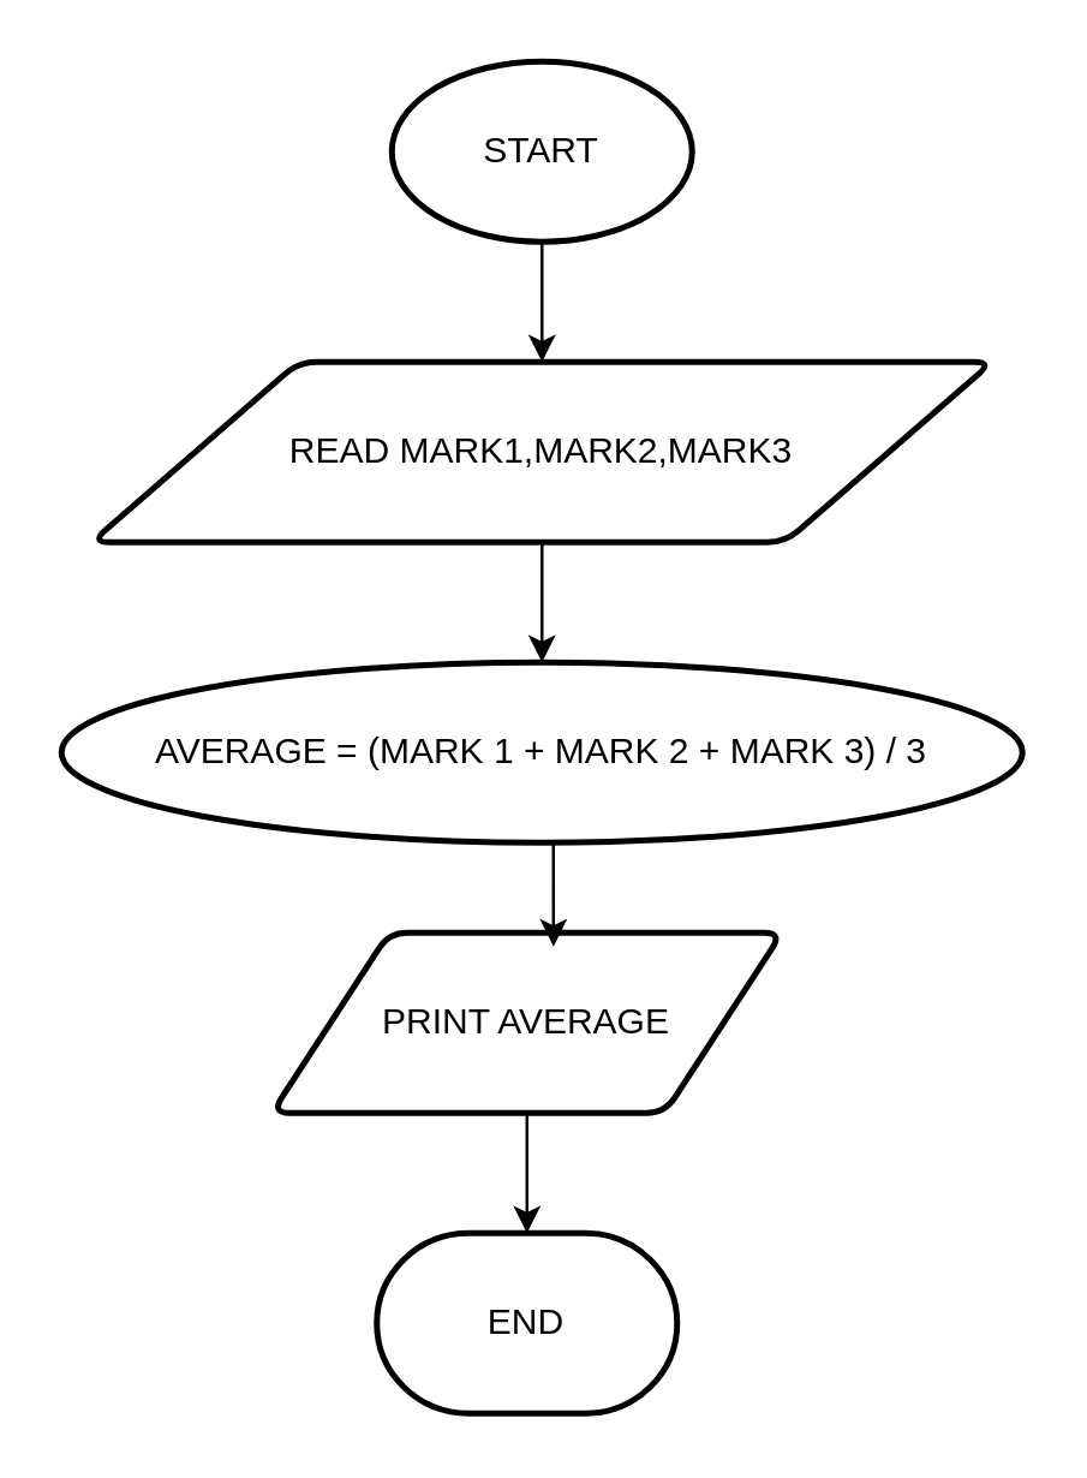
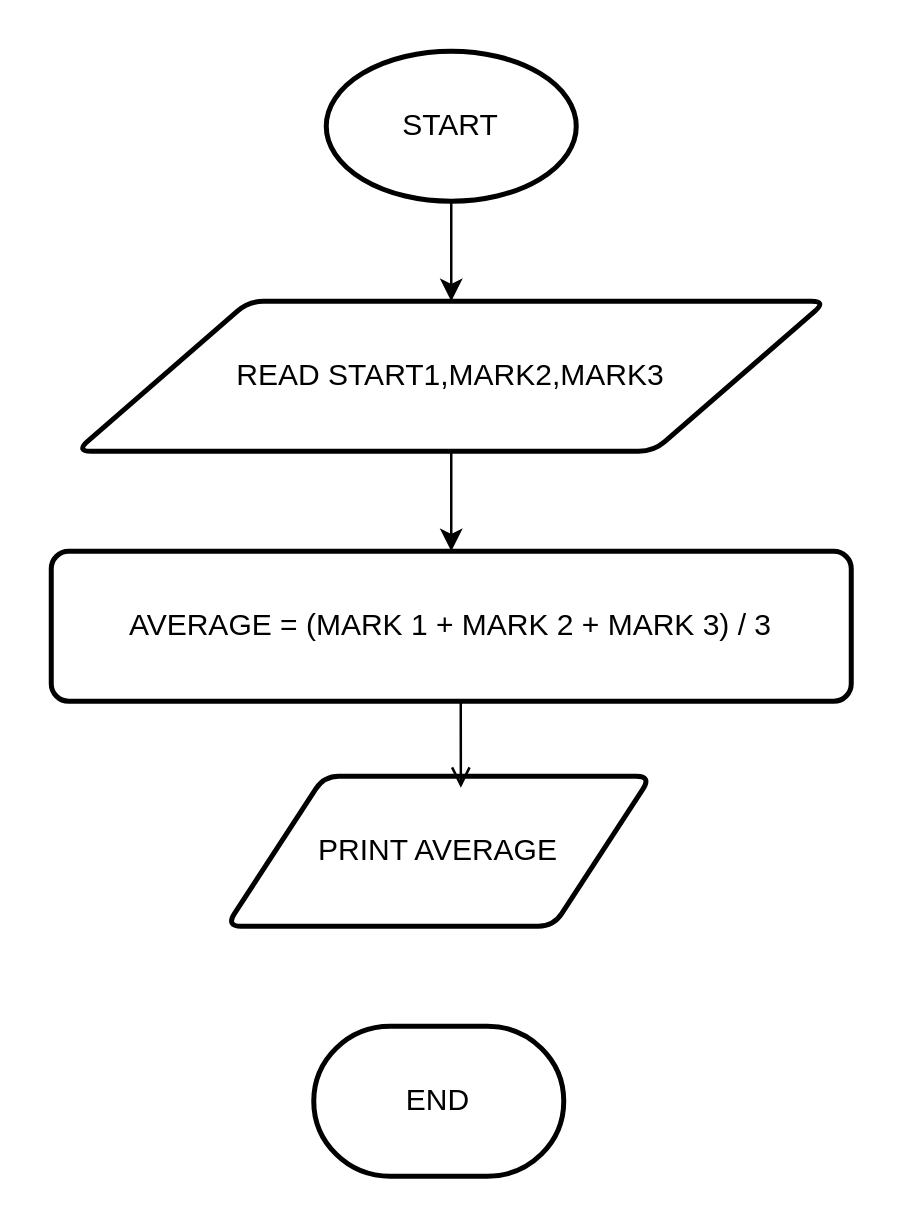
- <mxCell id="5" value="READ MARK1,MARK2,MARK3" style="shape=parallelogram;html=1;strokeWidth=2;perimeter=parallelogramPerimeter;whiteSpace=wrap;rounded=1;arcSize=12;size=0.23;" parent="1" vertex="1"><mxGeometry x="30" y="120" width="300" height="60" as="geometry" /></mxCell>
+ <mxCell id="5" value="READ START1,MARK2,MARK3" style="shape=parallelogram;html=1;strokeWidth=2;perimeter=parallelogramPerimeter;whiteSpace=wrap;rounded=1;arcSize=12;size=0.23;" parent="1" vertex="1"><mxGeometry x="30" y="120" width="300" height="60" as="geometry" /></mxCell>
- <mxCell id="6" value="AVERAGE = (MARK 1 + MARK 2 + MARK 3) / 3" style="ellipse;whiteSpace=wrap;html=1;absoluteArcSize=1;arcSize=14;strokeWidth=2;" parent="1" vertex="1"><mxGeometry x="20" y="220" width="320" height="60" as="geometry" /></mxCell>
+ <mxCell id="6" value="AVERAGE = (MARK 1 + MARK 2 + MARK 3) / 3" style="rounded=1;whiteSpace=wrap;html=1;absoluteArcSize=1;arcSize=14;strokeWidth=2;" parent="1" vertex="1"><mxGeometry x="20" y="220" width="320" height="60" as="geometry" /></mxCell>
- <mxCell id="9" style="edgeStyle=orthogonalEdgeStyle;rounded=0;orthogonalLoop=1;jettySize=auto;html=1;exitX=0.5;exitY=1;exitDx=0;exitDy=0;entryX=0.552;entryY=0.076;entryDx=0;entryDy=0;entryPerimeter=0;" parent="1" source="6" target="8" edge="1"><mxGeometry relative="1" as="geometry" /></mxCell>
+ <mxCell id="9" style="edgeStyle=orthogonalEdgeStyle;rounded=0;orthogonalLoop=1;jettySize=auto;html=1;exitX=0.5;exitY=1;exitDx=0;exitDy=0;entryX=0.552;entryY=0.076;entryDx=0;entryDy=0;entryPerimeter=0;endArrow=open;" parent="1" source="6" target="8" edge="1"><mxGeometry relative="1" as="geometry" /></mxCell>
- <mxCell id="7" style="edgeStyle=orthogonalEdgeStyle;rounded=0;orthogonalLoop=1;jettySize=auto;html=1;exitX=0.5;exitY=1;exitDx=0;exitDy=0;" parent="1" source="8" target="10" edge="1"><mxGeometry relative="1" as="geometry" /></mxCell>
